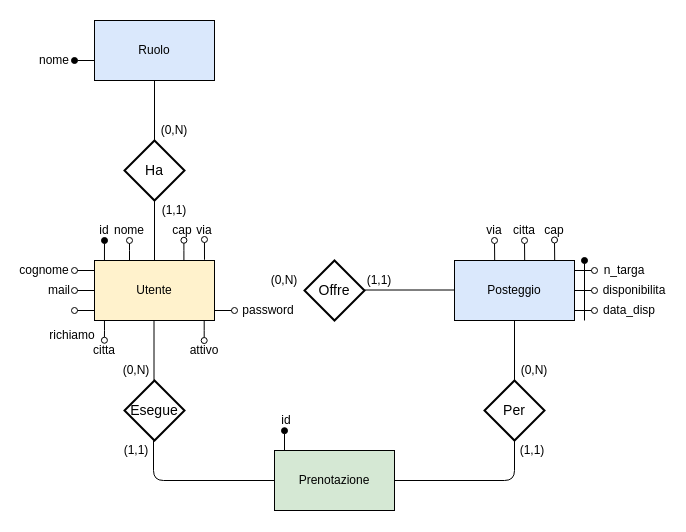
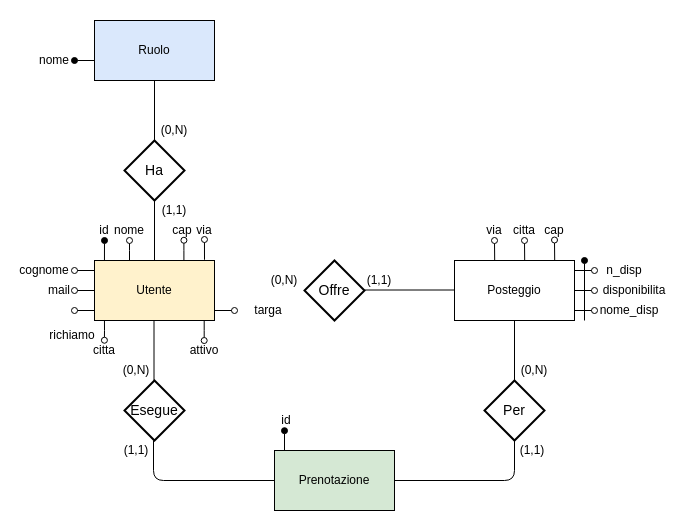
- <mxCell id="43" value="n_targa" style="text;html=1;strokeColor=none;fillColor=none;align=center;verticalAlign=middle;whiteSpace=wrap;rounded=0;" vertex="1" parent="1"><mxGeometry x="604" y="260" width="40" height="20" as="geometry" /></mxCell>
+ <mxCell id="43" value="n_disp" style="text;html=1;strokeColor=none;fillColor=none;align=center;verticalAlign=middle;whiteSpace=wrap;rounded=0;" vertex="1" parent="1"><mxGeometry x="604" y="260" width="40" height="20" as="geometry" /></mxCell>
- <mxCell id="5" value="Posteggio" style="rounded=0;whiteSpace=wrap;html=1;fillColor=#dae8fc;" vertex="1" parent="1"><mxGeometry x="454" y="260" width="120" height="60" as="geometry" /></mxCell>
+ <mxCell id="5" value="Posteggio" style="rounded=0;whiteSpace=wrap;html=1;" vertex="1" parent="1"><mxGeometry x="454" y="260" width="120" height="60" as="geometry" /></mxCell>
- <mxCell id="58" value="password" style="text;html=1;strokeColor=none;fillColor=none;align=center;verticalAlign=middle;whiteSpace=wrap;rounded=0;" vertex="1" parent="1"><mxGeometry x="239.5" y="300" width="56" height="20" as="geometry" /></mxCell>
+ <mxCell id="58" value="targa" style="text;html=1;strokeColor=none;fillColor=none;align=center;verticalAlign=middle;whiteSpace=wrap;rounded=0;" vertex="1" parent="1"><mxGeometry x="239.5" y="300" width="56" height="20" as="geometry" /></mxCell>
- <mxCell id="47" value="data_disp" style="text;html=1;strokeColor=none;fillColor=none;align=center;verticalAlign=middle;whiteSpace=wrap;rounded=0;" vertex="1" parent="1"><mxGeometry x="604" y="300" width="50" height="20" as="geometry" /></mxCell>
+ <mxCell id="47" value="nome_disp" style="text;html=1;strokeColor=none;fillColor=none;align=center;verticalAlign=middle;whiteSpace=wrap;rounded=0;" vertex="1" parent="1"><mxGeometry x="604" y="300" width="50" height="20" as="geometry" /></mxCell>
